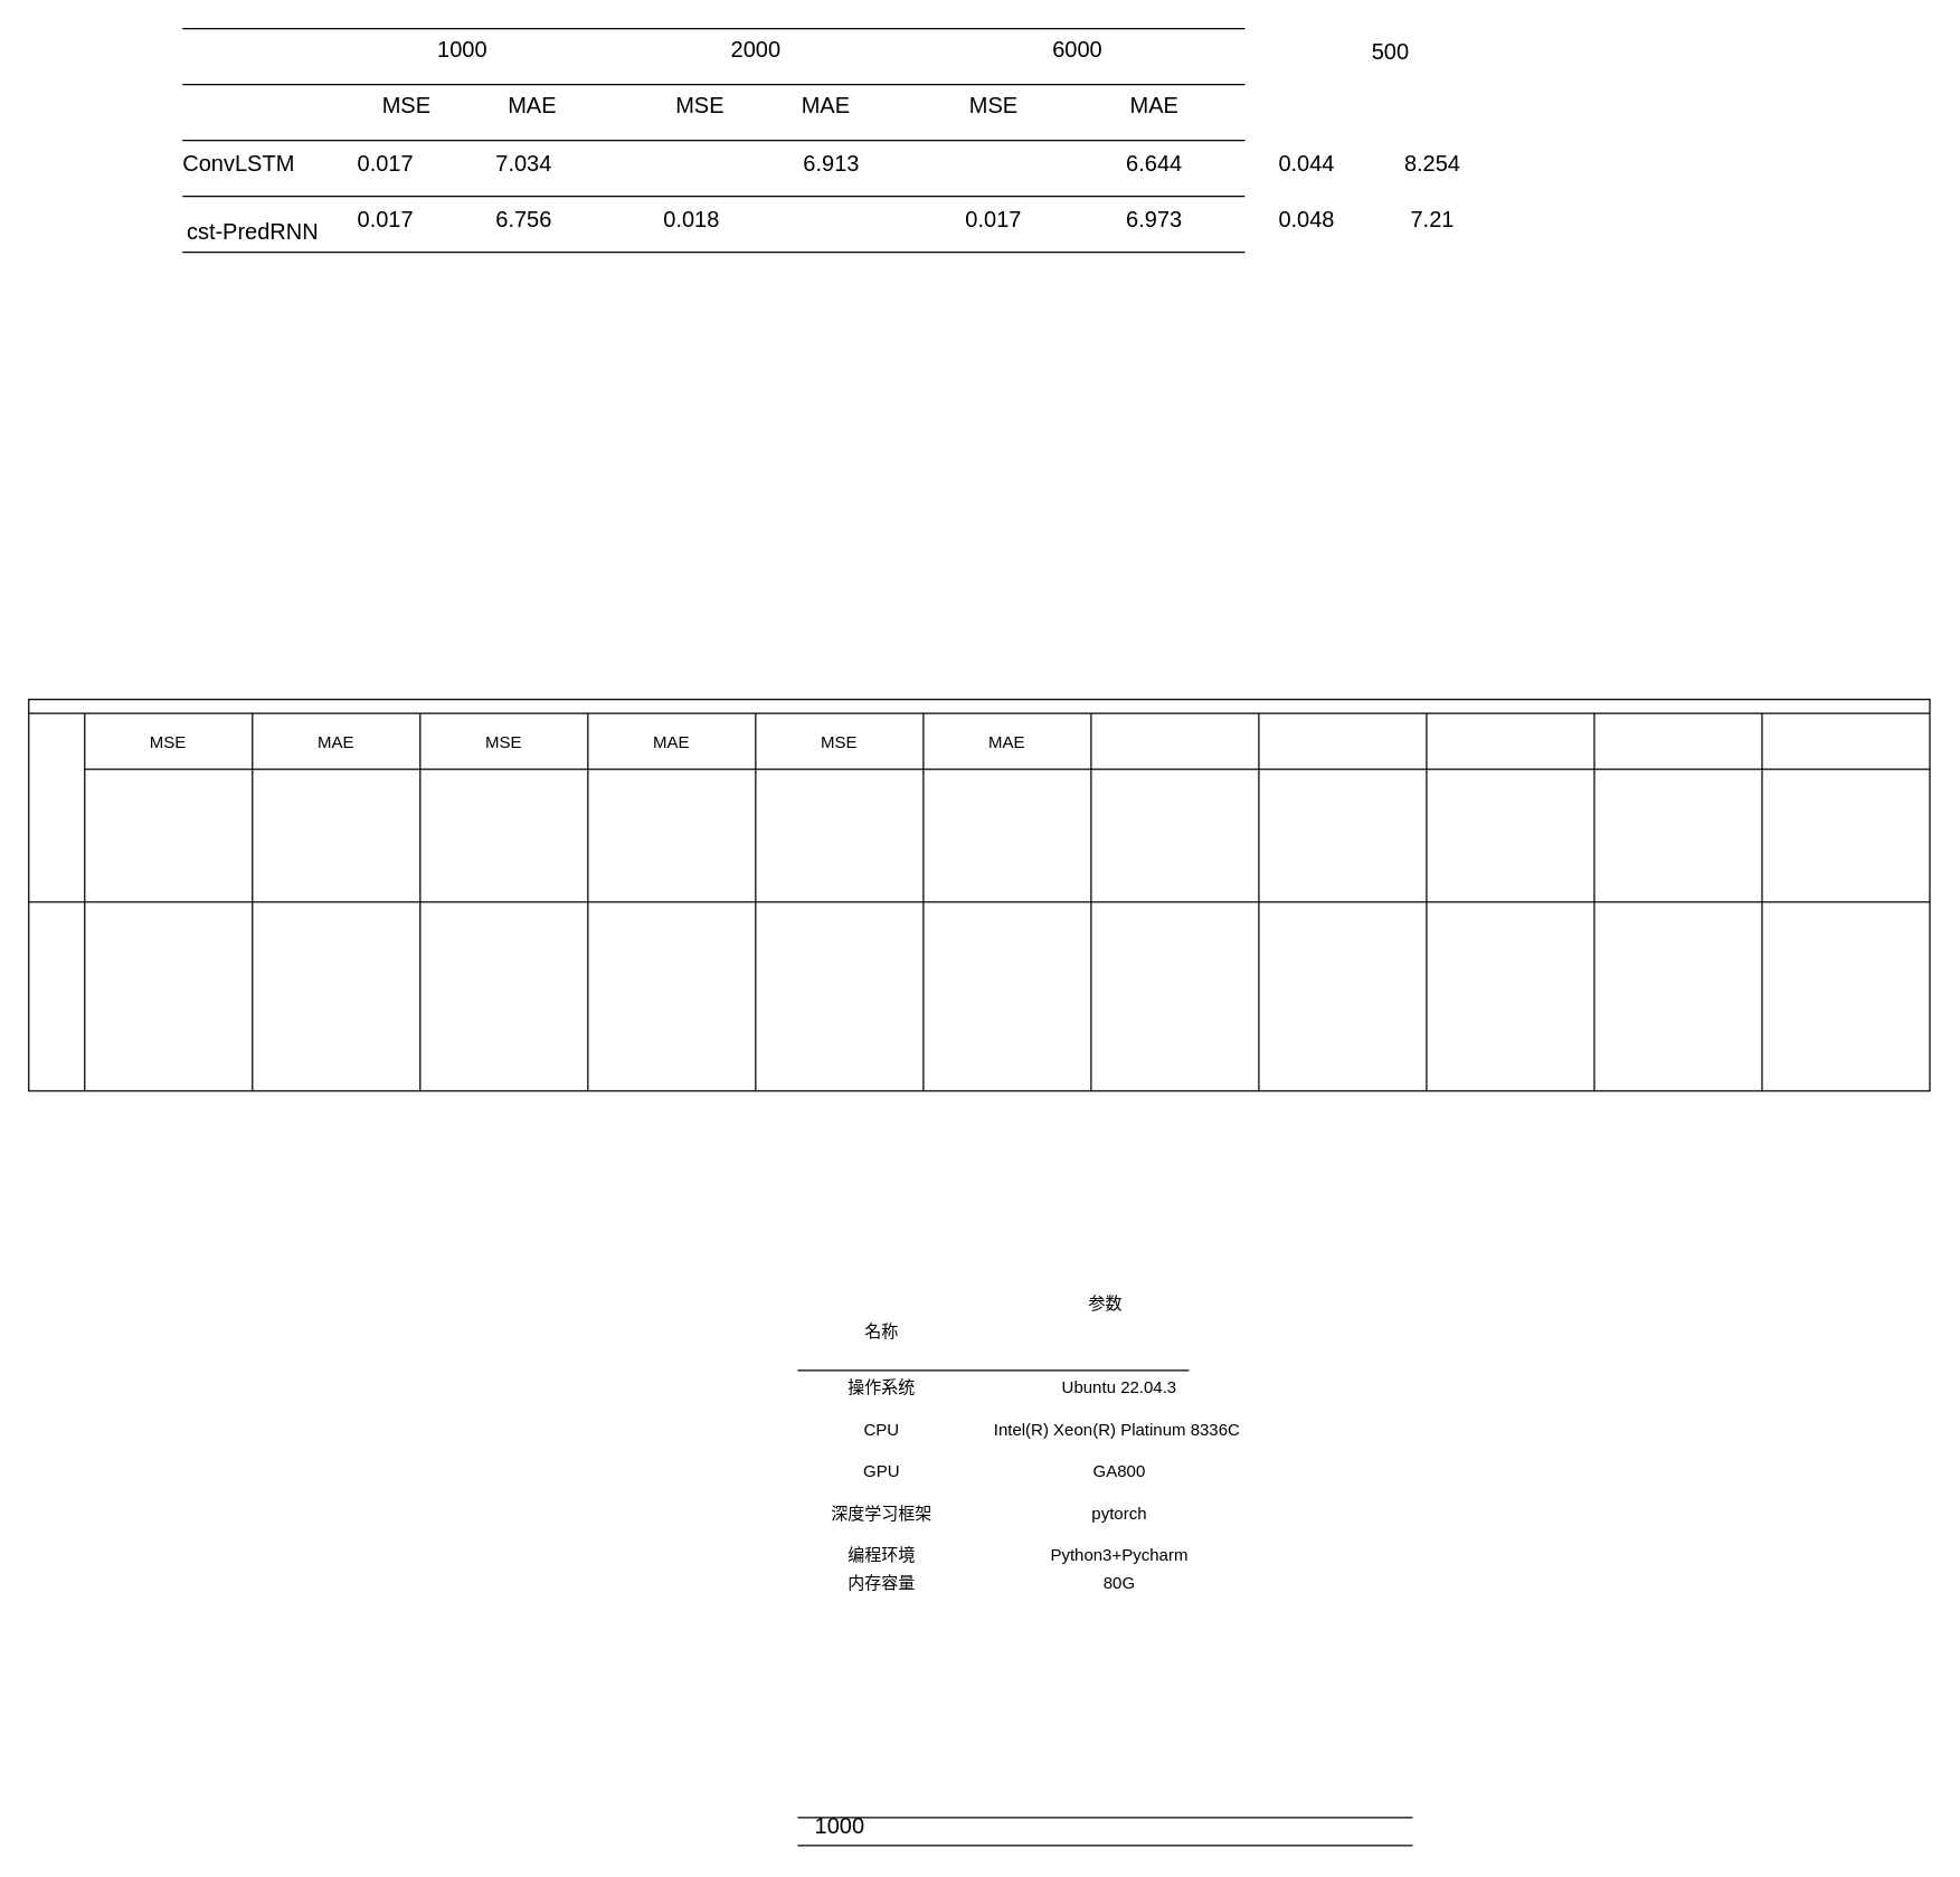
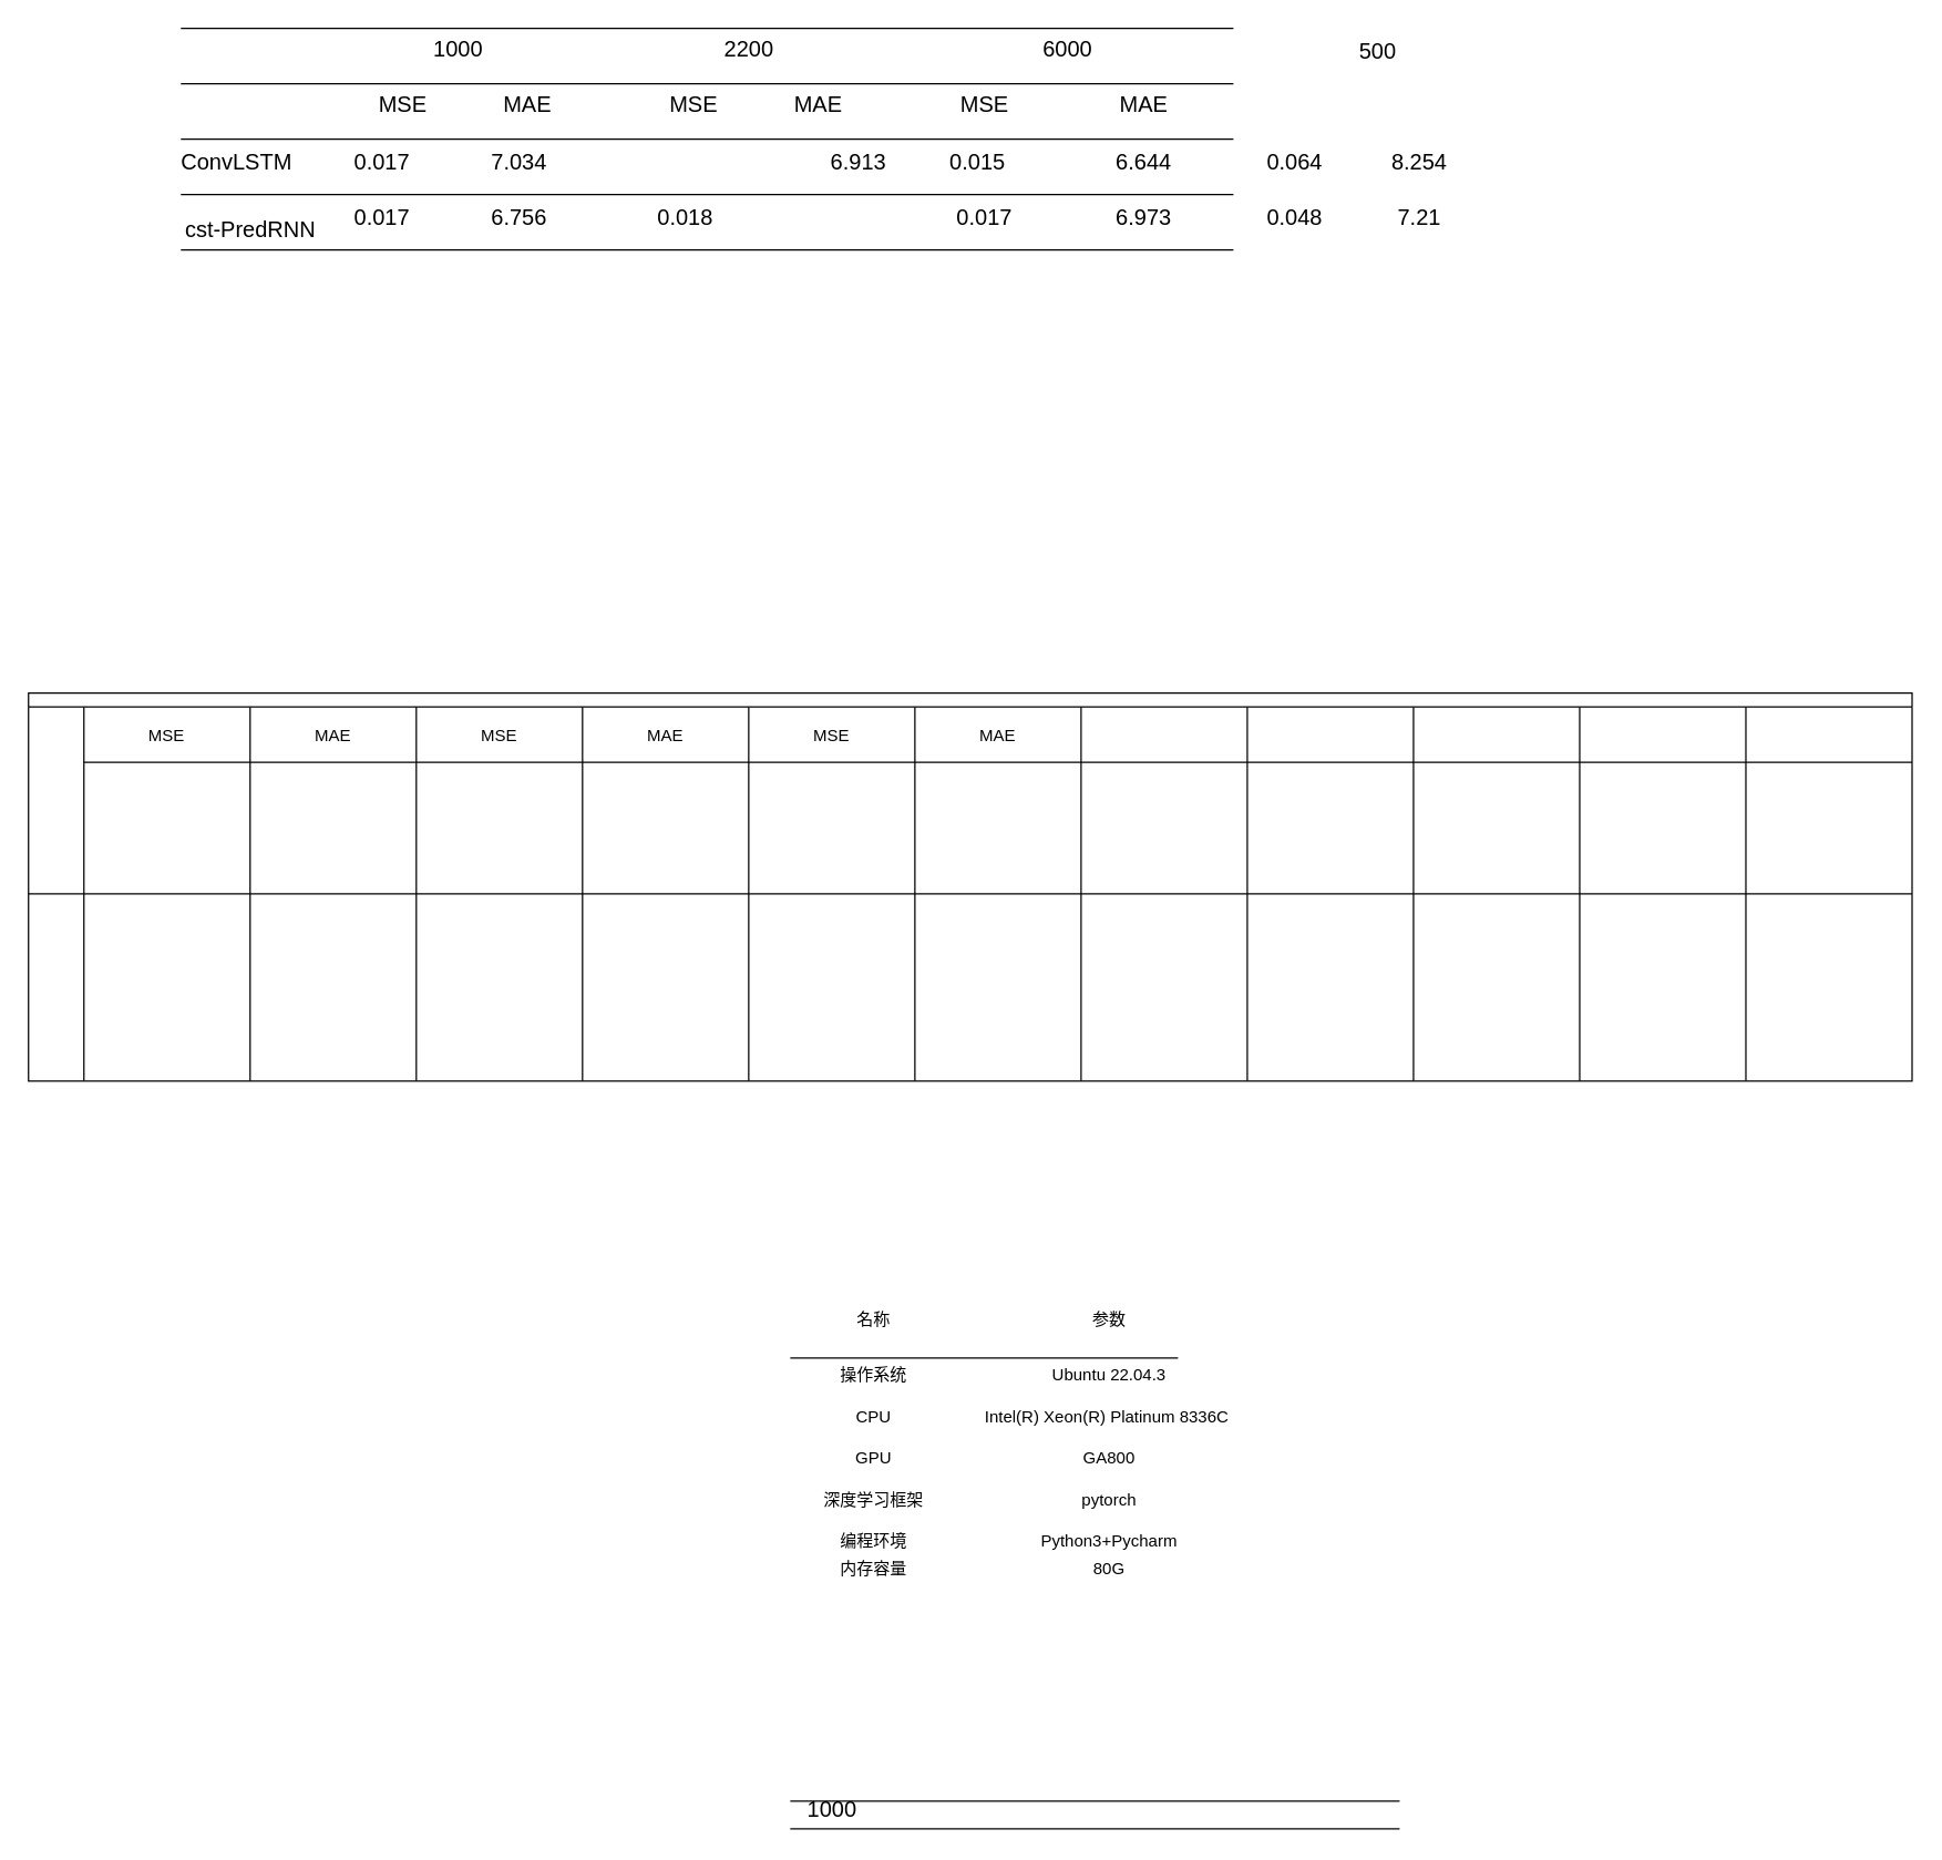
- <mxCell id="52" value="2000" style="text;html=1;align=center;verticalAlign=middle;resizable=0;points=[];autosize=1;strokeColor=none;fillColor=none;fontSize=16;" vertex="1" parent="1"><mxGeometry x="510" y="20" width="60" height="30" as="geometry" /></mxCell>
+ <mxCell id="52" value="2200" style="text;html=1;align=center;verticalAlign=middle;resizable=0;points=[];autosize=1;strokeColor=none;fillColor=none;fontSize=16;" vertex="1" parent="1"><mxGeometry x="510" y="20" width="60" height="30" as="geometry" /></mxCell>
- <mxCell id="71" value="6.913" style="text;html=1;align=center;verticalAlign=middle;resizable=0;points=[];autosize=1;strokeColor=none;fillColor=none;fontSize=16;" vertex="1" parent="1"><mxGeometry x="559" y="101" width="70" height="30" as="geometry" /></mxCell>
+ <mxCell id="71" value="6.913" style="text;html=1;align=center;verticalAlign=middle;resizable=0;points=[];autosize=1;strokeColor=none;fillColor=none;fontSize=16;" vertex="1" parent="1"><mxGeometry x="584" y="101" width="70" height="30" as="geometry" /></mxCell>
+ <mxCell id="72" value="0.015" style="text;html=1;align=center;verticalAlign=middle;resizable=0;points=[];autosize=1;strokeColor=none;fillColor=none;fontSize=16;" vertex="1" parent="1"><mxGeometry x="670" y="101" width="70" height="30" as="geometry" /></mxCell>
- <mxCell id="68" value="0.044" style="text;html=1;align=center;verticalAlign=middle;resizable=0;points=[];autosize=1;strokeColor=none;fillColor=none;fontSize=16;" vertex="1" parent="1"><mxGeometry x="899" y="101" width="70" height="30" as="geometry" /></mxCell>
+ <mxCell id="68" value="0.064" style="text;html=1;align=center;verticalAlign=middle;resizable=0;points=[];autosize=1;strokeColor=none;fillColor=none;fontSize=16;" vertex="1" parent="1"><mxGeometry x="899" y="101" width="70" height="30" as="geometry" /></mxCell>
- <mxCell id="4" value="参数" style="text;html=1;align=center;verticalAlign=middle;resizable=0;points=[];autosize=1;strokeColor=none;fillColor=none;" parent="1" vertex="1"><mxGeometry x="765" y="918" width="50" height="30" as="geometry" /></mxCell>
+ <mxCell id="4" value="参数" style="text;html=1;align=center;verticalAlign=middle;resizable=0;points=[];autosize=1;strokeColor=none;fillColor=none;" parent="1" vertex="1"><mxGeometry x="775" y="938" width="50" height="30" as="geometry" /></mxCell>
